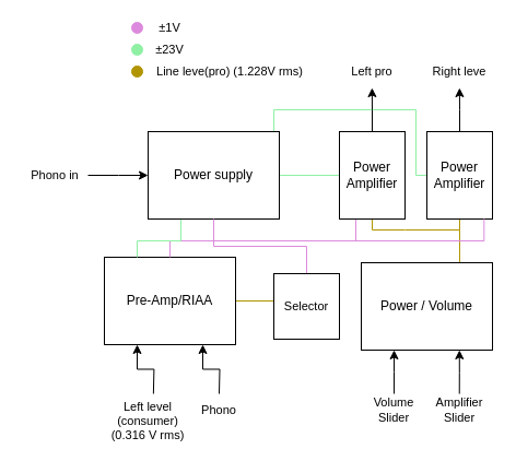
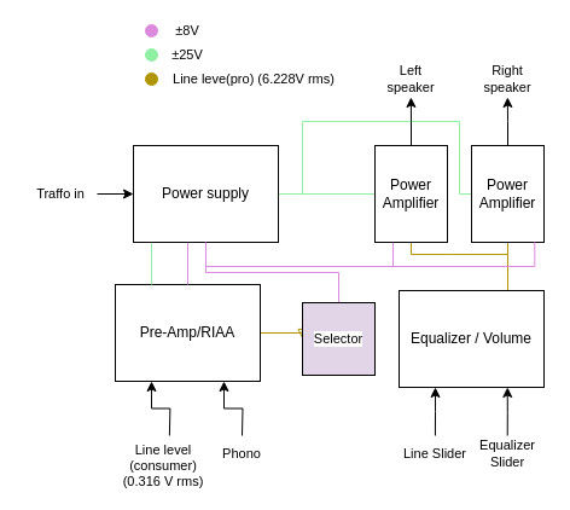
- <mxCell id="25" value="±1V" style="text;html=1;align=center;verticalAlign=middle;whiteSpace=wrap;rounded=0;fontFamily=Helvetica;fontSize=11;fontColor=default;labelBackgroundColor=default;" parent="1" vertex="1"><mxGeometry x="130" y="20" width="50" height="10" as="geometry" /></mxCell>
+ <mxCell id="25" value="±8V" style="text;html=1;align=center;verticalAlign=middle;whiteSpace=wrap;rounded=0;fontFamily=Helvetica;fontSize=11;fontColor=default;labelBackgroundColor=default;" parent="1" vertex="1"><mxGeometry x="130" y="20" width="50" height="10" as="geometry" /></mxCell>
- <mxCell id="26" value="±23V" style="text;html=1;align=center;verticalAlign=middle;whiteSpace=wrap;rounded=0;fontFamily=Helvetica;fontSize=11;fontColor=default;labelBackgroundColor=default;" parent="1" vertex="1"><mxGeometry x="130" y="40" width="50" height="10" as="geometry" /></mxCell>
+ <mxCell id="26" value="±25V" style="text;html=1;align=center;verticalAlign=middle;whiteSpace=wrap;rounded=0;fontFamily=Helvetica;fontSize=11;fontColor=default;labelBackgroundColor=default;" parent="1" vertex="1"><mxGeometry x="130" y="40" width="50" height="10" as="geometry" /></mxCell>
- <mxCell id="27" value="Line leve(pro) (1.228V rms)" style="text;html=1;align=center;verticalAlign=middle;whiteSpace=wrap;rounded=0;fontFamily=Helvetica;fontSize=11;fontColor=default;labelBackgroundColor=default;" parent="1" vertex="1"><mxGeometry x="140" y="60" width="140" height="10" as="geometry" /></mxCell>
+ <mxCell id="27" value="Line leve(pro) (6.228V rms)" style="text;html=1;align=center;verticalAlign=middle;whiteSpace=wrap;rounded=0;fontFamily=Helvetica;fontSize=11;fontColor=default;labelBackgroundColor=default;" parent="1" vertex="1"><mxGeometry x="140" y="60" width="140" height="10" as="geometry" /></mxCell>
- <mxCell id="32" value="Left pro" style="text;html=1;align=center;verticalAlign=middle;whiteSpace=wrap;rounded=0;fontFamily=Helvetica;fontSize=11;fontColor=default;labelBackgroundColor=default;" parent="1" vertex="1"><mxGeometry x="310" y="50" width="60" height="30" as="geometry" /></mxCell>
+ <mxCell id="32" value="Left speaker" style="text;html=1;align=center;verticalAlign=middle;whiteSpace=wrap;rounded=0;fontFamily=Helvetica;fontSize=11;fontColor=default;labelBackgroundColor=default;" parent="1" vertex="1"><mxGeometry x="310" y="50" width="60" height="30" as="geometry" /></mxCell>
- <mxCell id="33" value="Right leve" style="text;html=1;align=center;verticalAlign=middle;whiteSpace=wrap;rounded=0;fontFamily=Helvetica;fontSize=11;fontColor=default;labelBackgroundColor=default;" parent="1" vertex="1"><mxGeometry x="390" y="50" width="60" height="30" as="geometry" /></mxCell>
+ <mxCell id="33" value="Right speaker" style="text;html=1;align=center;verticalAlign=middle;whiteSpace=wrap;rounded=0;fontFamily=Helvetica;fontSize=11;fontColor=default;labelBackgroundColor=default;" parent="1" vertex="1"><mxGeometry x="390" y="50" width="60" height="30" as="geometry" /></mxCell>
- <mxCell id="34" value="Phono in" style="text;html=1;align=center;verticalAlign=middle;whiteSpace=wrap;rounded=0;fontFamily=Helvetica;fontSize=11;fontColor=default;labelBackgroundColor=default;" parent="1" vertex="1"><mxGeometry x="20" y="145" width="60" height="30" as="geometry" /></mxCell>
+ <mxCell id="34" value="Traffo in" style="text;html=1;align=center;verticalAlign=middle;whiteSpace=wrap;rounded=0;fontFamily=Helvetica;fontSize=11;fontColor=default;labelBackgroundColor=default;" parent="1" vertex="1"><mxGeometry x="20" y="145" width="60" height="30" as="geometry" /></mxCell>
- <mxCell id="17" value="Power supply" style="rounded=0;whiteSpace=wrap;html=1;" parent="1" vertex="1"><mxGeometry x="135" y="120" width="120" height="80" as="geometry" /></mxCell>
+ <mxCell id="17" value="Power supply" style="rounded=0;whiteSpace=wrap;html=1;" parent="1" vertex="1"><mxGeometry x="110" y="120" width="120" height="80" as="geometry" /></mxCell>
- <mxCell id="2" style="edgeStyle=orthogonalEdgeStyle;rounded=0;orthogonalLoop=1;jettySize=auto;html=1;exitX=1;exitY=0.5;exitDx=0;exitDy=0;entryX=0;entryY=0.5;entryDx=0;entryDy=0;strokeColor=#b09500;align=center;verticalAlign=middle;fontFamily=Helvetica;fontSize=11;fontColor=default;labelBackgroundColor=default;endArrow=none;endFill=0;" parent="1" source="5" target="29" edge="1"><mxGeometry relative="1" as="geometry" /></mxCell>
+ <mxCell id="2" style="edgeStyle=orthogonalEdgeStyle;rounded=0;orthogonalLoop=1;jettySize=auto;html=1;exitX=1;exitY=0.5;exitDx=0;exitDy=0;entryX=0;entryY=0.5;entryDx=0;entryDy=0;strokeColor=#b09500;align=center;verticalAlign=middle;fontFamily=Helvetica;fontSize=11;fontColor=default;labelBackgroundColor=default;endArrow=block;endFill=0;" parent="1" source="5" target="29" edge="1"><mxGeometry relative="1" as="geometry" /></mxCell>
- <mxCell id="29" value="Selector" style="rounded=0;whiteSpace=wrap;html=1;fontFamily=Helvetica;fontSize=11;fontColor=default;labelBackgroundColor=default;" parent="1" vertex="1"><mxGeometry x="250" y="250" width="60" height="60" as="geometry" /></mxCell>
+ <mxCell id="29" value="Selector" style="rounded=0;whiteSpace=wrap;html=1;fontFamily=Helvetica;fontSize=11;fontColor=default;labelBackgroundColor=default;fillColor=#e1d5e7;" parent="1" vertex="1"><mxGeometry x="250" y="250" width="60" height="60" as="geometry" /></mxCell>
- <mxCell id="9" value="Power / Volume" style="rounded=0;whiteSpace=wrap;html=1;" parent="1" vertex="1"><mxGeometry x="330" y="240" width="120" height="80" as="geometry" /></mxCell>
+ <mxCell id="9" value="Equalizer / Volume" style="rounded=0;whiteSpace=wrap;html=1;" parent="1" vertex="1"><mxGeometry x="330" y="240" width="120" height="80" as="geometry" /></mxCell>
- <mxCell id="35" value="Volume Slider" style="text;html=1;align=center;verticalAlign=middle;whiteSpace=wrap;rounded=0;fontFamily=Helvetica;fontSize=11;fontColor=default;labelBackgroundColor=default;" parent="1" vertex="1"><mxGeometry x="330" y="360" width="60" height="30" as="geometry" /></mxCell>
+ <mxCell id="35" value="Line Slider" style="text;html=1;align=center;verticalAlign=middle;whiteSpace=wrap;rounded=0;fontFamily=Helvetica;fontSize=11;fontColor=default;labelBackgroundColor=default;" parent="1" vertex="1"><mxGeometry x="330" y="360" width="60" height="30" as="geometry" /></mxCell>
- <mxCell id="37" value="&lt;div&gt;Amplifier&lt;/div&gt;&lt;div&gt;Slider&lt;br&gt;&lt;/div&gt;" style="text;html=1;align=center;verticalAlign=middle;whiteSpace=wrap;rounded=0;fontFamily=Helvetica;fontSize=11;fontColor=default;labelBackgroundColor=default;" parent="1" vertex="1"><mxGeometry x="390" y="360" width="60" height="30" as="geometry" /></mxCell>
+ <mxCell id="37" value="&lt;div&gt;Equalizer&lt;/div&gt;&lt;div&gt;Slider&lt;br&gt;&lt;/div&gt;" style="text;html=1;align=center;verticalAlign=middle;whiteSpace=wrap;rounded=0;fontFamily=Helvetica;fontSize=11;fontColor=default;labelBackgroundColor=default;" parent="1" vertex="1"><mxGeometry x="390" y="360" width="60" height="30" as="geometry" /></mxCell>
- <mxCell id="30" value="&lt;div&gt;Left level (consumer)&lt;/div&gt;&lt;div&gt;(0.316 V rms)&lt;br&gt;&lt;/div&gt;" style="text;html=1;align=center;verticalAlign=middle;whiteSpace=wrap;rounded=0;fontFamily=Helvetica;fontSize=11;fontColor=default;labelBackgroundColor=default;" parent="1" vertex="1"><mxGeometry x="100" y="370" width="70" height="30" as="geometry" /></mxCell>
+ <mxCell id="30" value="&lt;div&gt;Line level (consumer)&lt;/div&gt;&lt;div&gt;(0.316 V rms)&lt;br&gt;&lt;/div&gt;" style="text;html=1;align=center;verticalAlign=middle;whiteSpace=wrap;rounded=0;fontFamily=Helvetica;fontSize=11;fontColor=default;labelBackgroundColor=default;" parent="1" vertex="1"><mxGeometry x="100" y="370" width="70" height="30" as="geometry" /></mxCell>
